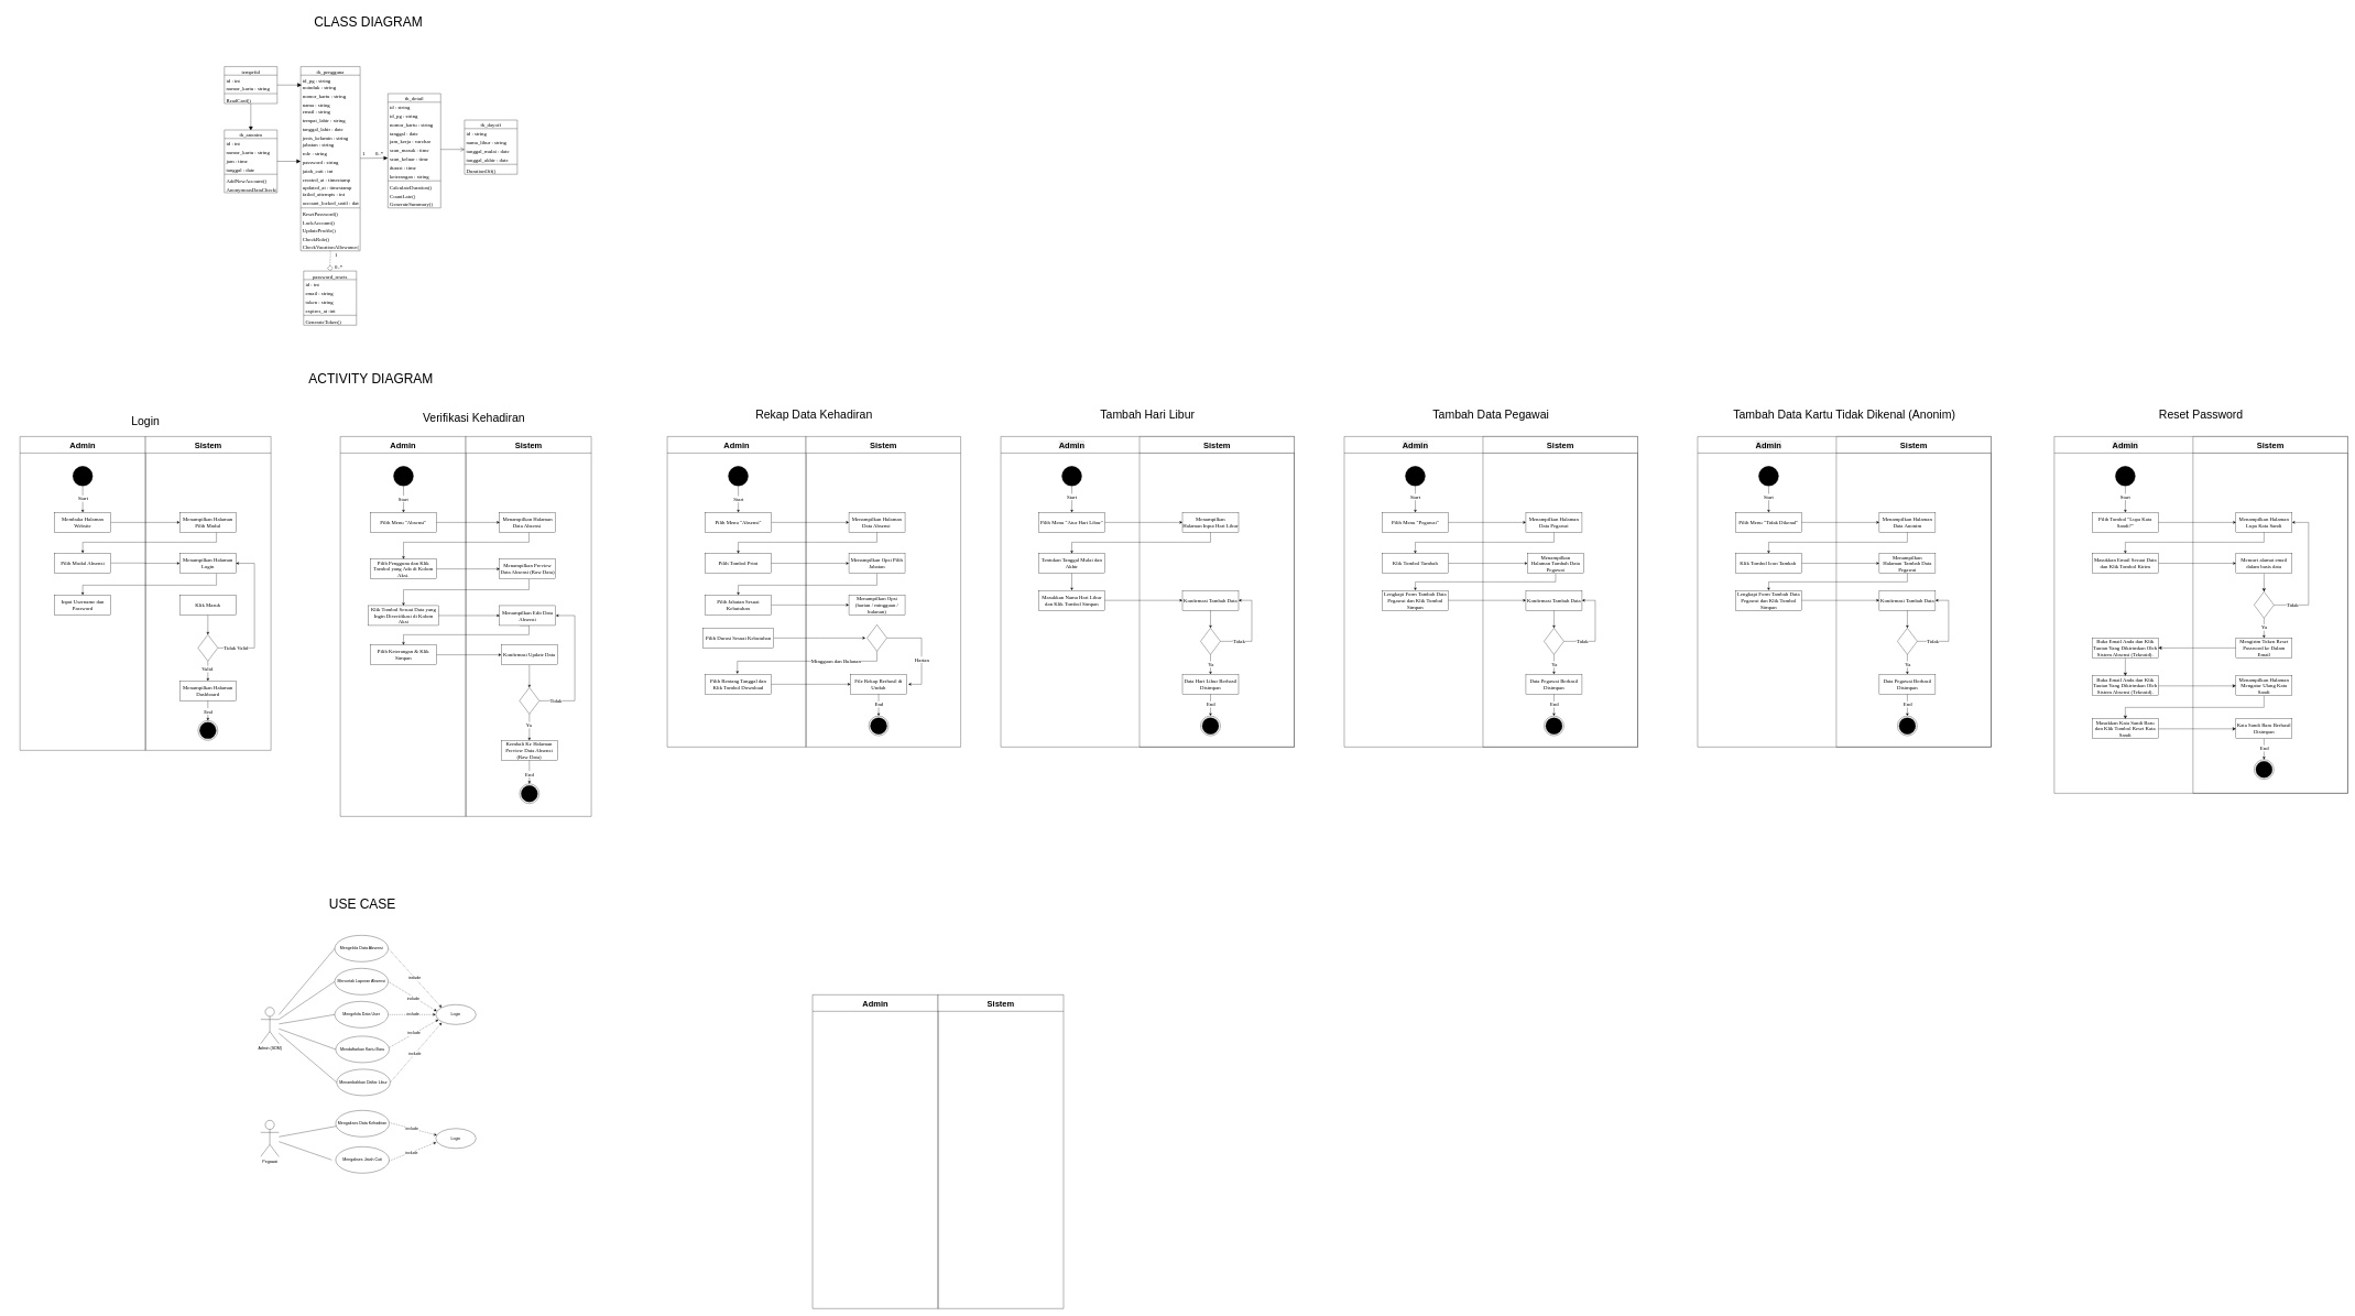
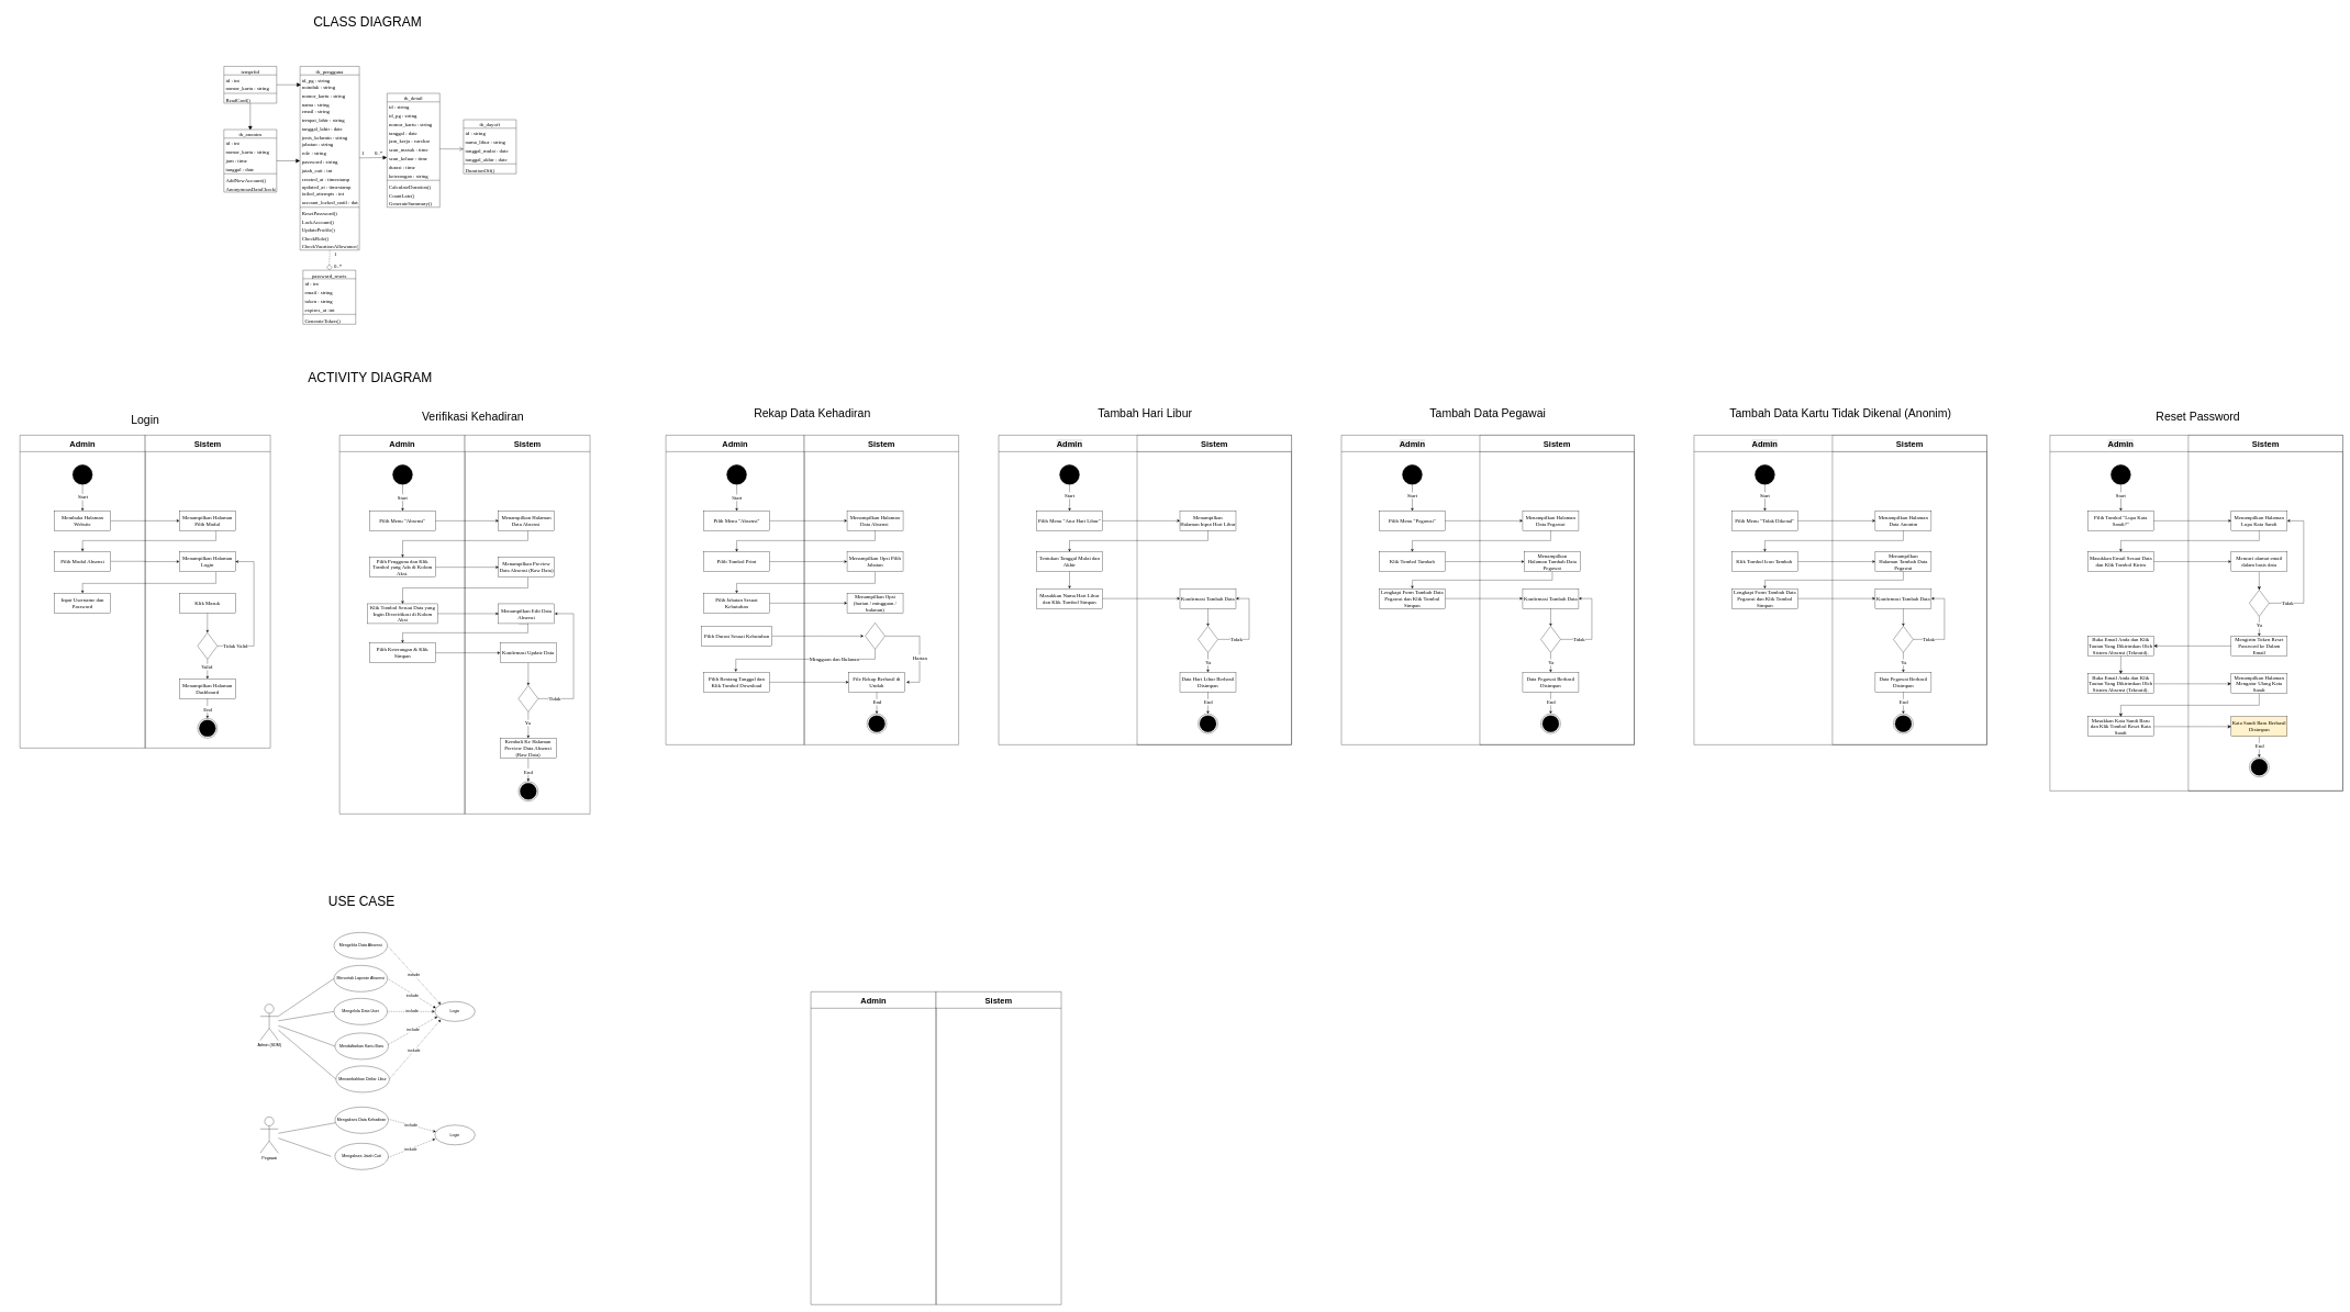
- <mxCell id="295" value="Reset Password" style="text;align=center;verticalAlign=middle;spacingLeft=4;spacingRight=4;overflow=hidden;rotatable=0;points=[[0,0.5],[1,0.5]];portConstraint=eastwest;fontSize=35;" parent="1" vertex="1"><mxGeometry x="6313.97" y="1210" width="700.69" height="80" as="geometry" /></mxCell>
+ <mxCell id="295" value="Reset Password" style="text;align=center;verticalAlign=middle;spacingLeft=4;spacingRight=4;overflow=hidden;rotatable=0;points=[[0,0.5],[1,0.5]];portConstraint=eastwest;fontSize=35;" parent="1" vertex="1"><mxGeometry x="6318.97" y="1220" width="700.69" height="80" as="geometry" /></mxCell>
- <mxCell id="283" value="Kata Sandi Baru Berhasil Disimpan" style="rounded=0;whiteSpace=wrap;html=1;fontFamily=Times New Roman;fontSize=16;" parent="267" vertex="1"><mxGeometry x="130" y="855" width="170" height="60" as="geometry" /></mxCell>
+ <mxCell id="283" value="Kata Sandi Baru Berhasil Disimpan" style="rounded=0;whiteSpace=wrap;html=1;fontFamily=Times New Roman;fontSize=16;fillColor=#fff2cc;" parent="267" vertex="1"><mxGeometry x="130" y="855" width="170" height="60" as="geometry" /></mxCell>
- <mxCell id="62" style="rounded=0;orthogonalLoop=1;jettySize=auto;html=1;entryX=0;entryY=0.5;entryDx=0;entryDy=0;strokeColor=default;endArrow=none;startFill=0;" parent="1" source="66" target="61" edge="1"><mxGeometry relative="1" as="geometry" /></mxCell>
